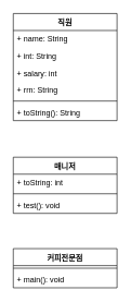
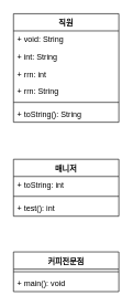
- <mxCell id="3" value="+ name: String" style="text;strokeColor=none;fillColor=none;align=left;verticalAlign=top;spacingLeft=4;spacingRight=4;overflow=hidden;rotatable=0;points=[[0,0.5],[1,0.5]];portConstraint=eastwest;" vertex="1" parent="2"><mxGeometry y="26" width="160" height="26" as="geometry" /></mxCell>
+ <mxCell id="3" value="+ void: String" style="text;strokeColor=none;fillColor=none;align=left;verticalAlign=top;spacingLeft=4;spacingRight=4;overflow=hidden;rotatable=0;points=[[0,0.5],[1,0.5]];portConstraint=eastwest;" vertex="1" parent="2"><mxGeometry y="26" width="160" height="26" as="geometry" /></mxCell>
- <mxCell id="5" value="+ salary: int" style="text;strokeColor=none;fillColor=none;align=left;verticalAlign=top;spacingLeft=4;spacingRight=4;overflow=hidden;rotatable=0;points=[[0,0.5],[1,0.5]];portConstraint=eastwest;" vertex="1" parent="2"><mxGeometry y="78" width="160" height="26" as="geometry" /></mxCell>
+ <mxCell id="5" value="+ rrn: int" style="text;strokeColor=none;fillColor=none;align=left;verticalAlign=top;spacingLeft=4;spacingRight=4;overflow=hidden;rotatable=0;points=[[0,0.5],[1,0.5]];portConstraint=eastwest;" vertex="1" parent="2"><mxGeometry y="78" width="160" height="26" as="geometry" /></mxCell>
- <mxCell id="12" value="+ test(): void" style="text;strokeColor=none;fillColor=none;align=left;verticalAlign=top;spacingLeft=4;spacingRight=4;overflow=hidden;rotatable=0;points=[[0,0.5],[1,0.5]];portConstraint=eastwest;" vertex="1" parent="9"><mxGeometry y="60" width="160" height="26" as="geometry" /></mxCell>
+ <mxCell id="12" value="+ test(): int" style="text;strokeColor=none;fillColor=none;align=left;verticalAlign=top;spacingLeft=4;spacingRight=4;overflow=hidden;rotatable=0;points=[[0,0.5],[1,0.5]];portConstraint=eastwest;" vertex="1" parent="9"><mxGeometry y="60" width="160" height="26" as="geometry" /></mxCell>
